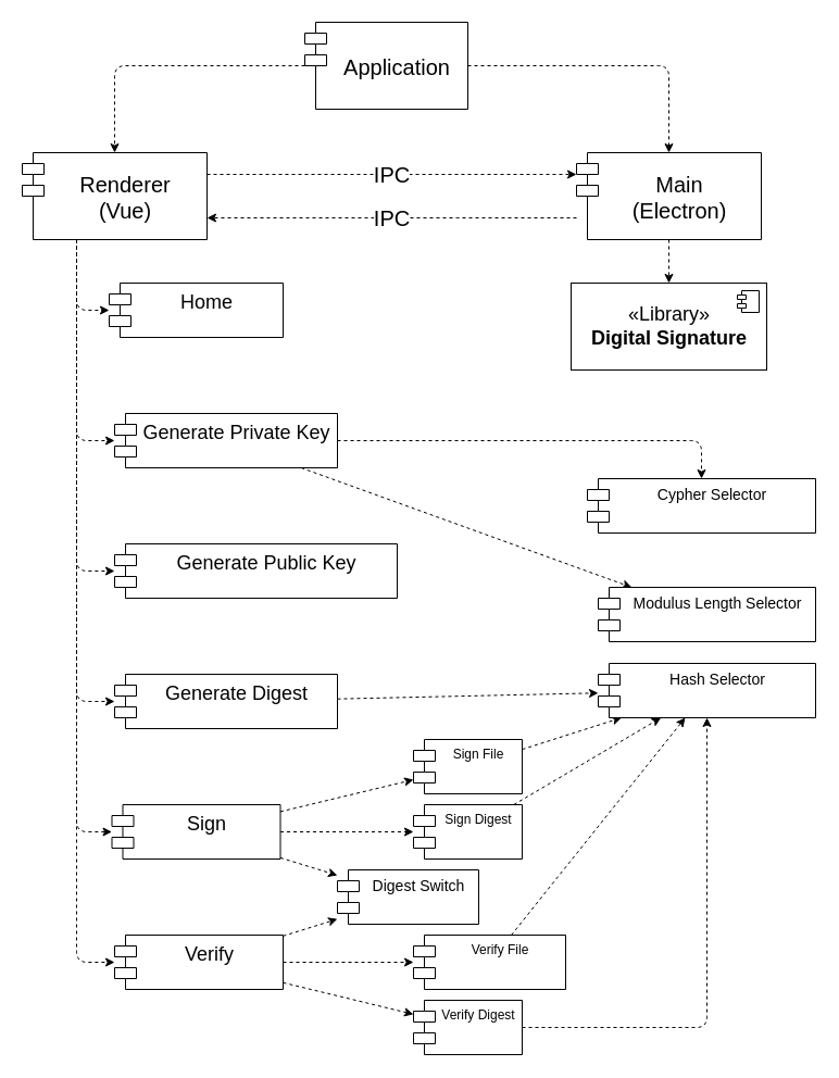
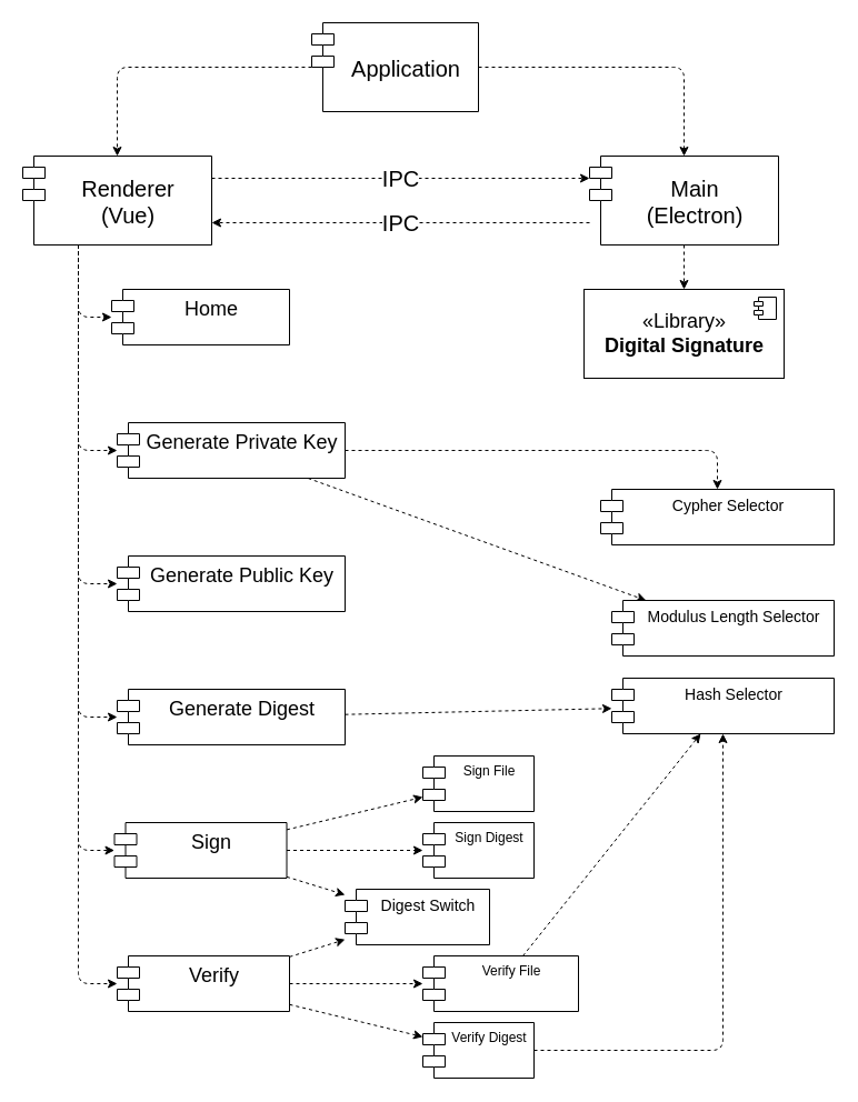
- <mxCell id="19" value="Generate Public Key" style="shape=module;align=left;spacingLeft=20;align=center;verticalAlign=top;fontSize=18;" parent="1" vertex="1"><mxGeometry x="105" y="500" width="260" height="50" as="geometry" /></mxCell>
+ <mxCell id="19" value="Generate Public Key" style="shape=module;align=left;spacingLeft=20;align=center;verticalAlign=top;fontSize=18;" parent="1" vertex="1"><mxGeometry x="105" y="500" width="205" height="50" as="geometry" /></mxCell>
- <mxCell id="32" style="edgeStyle=none;html=1;dashed=1;" edge="1" parent="1" source="33" target="41"><mxGeometry relative="1" as="geometry" /></mxCell>
- <mxCell id="34" style="edgeStyle=none;html=1;dashed=1;" edge="1" parent="1" source="35" target="41"><mxGeometry relative="1" as="geometry" /></mxCell>
